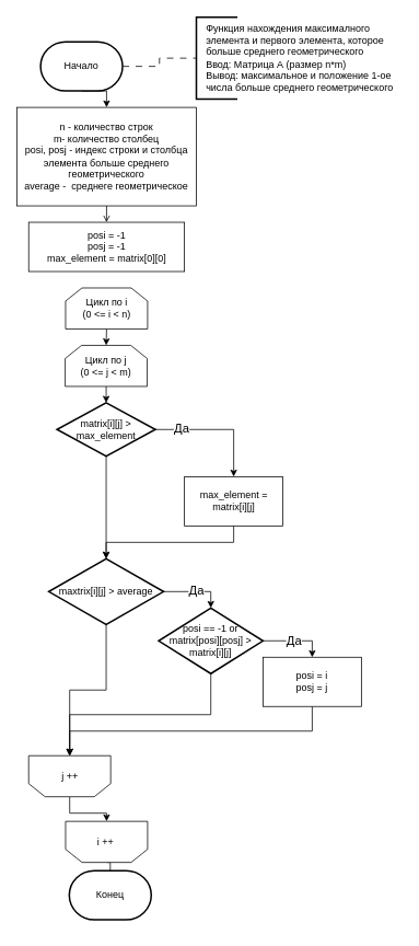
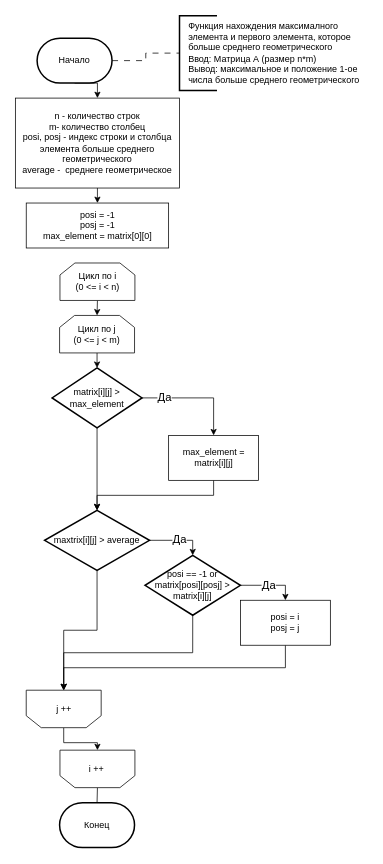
- <mxCell id="7" style="edgeStyle=orthogonalEdgeStyle;rounded=0;orthogonalLoop=1;jettySize=auto;html=1;exitX=0.5;exitY=1;exitDx=0;exitDy=0;entryX=0.5;entryY=0;entryDx=0;entryDy=0;endArrow=open;" edge="1" parent="1" source="8" target="9"><mxGeometry relative="1" as="geometry" /></mxCell>
+ <mxCell id="7" style="edgeStyle=orthogonalEdgeStyle;rounded=0;orthogonalLoop=1;jettySize=auto;html=1;exitX=0.5;exitY=1;exitDx=0;exitDy=0;entryX=0.5;entryY=0;entryDx=0;entryDy=0;" edge="1" parent="1" source="8" target="9"><mxGeometry relative="1" as="geometry" /></mxCell>
- <mxCell id="17" value="matrix[i][j] &amp;gt; max_element" style="strokeWidth=2;html=1;shape=mxgraph.flowchart.decision;whiteSpace=wrap;" vertex="1" parent="1"><mxGeometry x="69" y="490" width="120" height="65" as="geometry" /></mxCell>
+ <mxCell id="17" value="matrix[i][j] &amp;gt; max_element" style="strokeWidth=2;html=1;shape=mxgraph.flowchart.decision;whiteSpace=wrap;" vertex="1" parent="1"><mxGeometry x="69" y="490" width="120" height="80" as="geometry" /></mxCell>
- <mxCell id="29" value="Конец" style="strokeWidth=2;html=1;shape=mxgraph.flowchart.terminator;whiteSpace=wrap;" vertex="1" parent="1"><mxGeometry x="84" y="1060" width="100" height="60" as="geometry" /></mxCell>
+ <mxCell id="29" value="Конец" style="strokeWidth=2;html=1;shape=mxgraph.flowchart.terminator;whiteSpace=wrap;" vertex="1" parent="1"><mxGeometry x="79" y="1070" width="100" height="60" as="geometry" /></mxCell>
